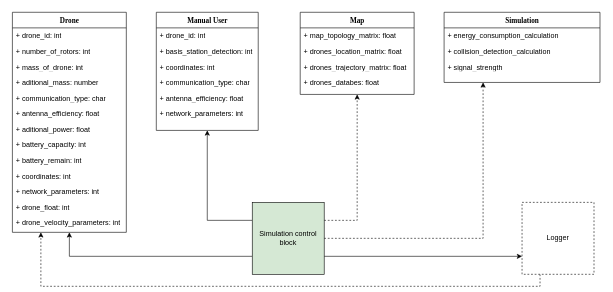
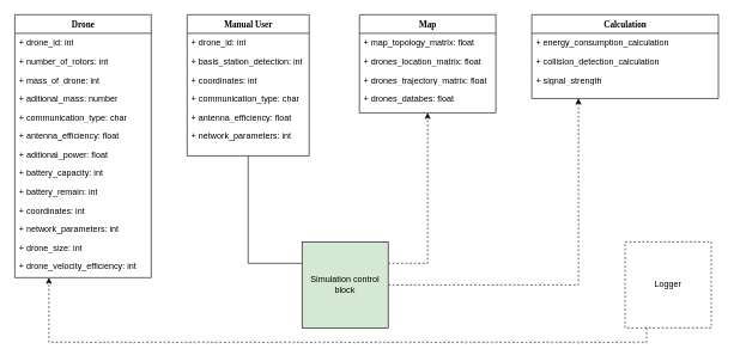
- <mxCell id="36" value="Simulation" style="swimlane;html=1;fontStyle=1;align=center;verticalAlign=top;childLayout=stackLayout;horizontal=1;startSize=26;horizontalStack=0;resizeParent=1;resizeLast=0;collapsible=1;marginBottom=0;swimlaneFillColor=#ffffff;rounded=0;shadow=0;comic=0;labelBackgroundColor=none;strokeWidth=1;fillColor=none;fontFamily=Verdana;fontSize=12" vertex="1" parent="1"><mxGeometry x="740" y="20" width="260" height="117" as="geometry" /></mxCell>
+ <mxCell id="36" value="Calculation" style="swimlane;html=1;fontStyle=1;align=center;verticalAlign=top;childLayout=stackLayout;horizontal=1;startSize=26;horizontalStack=0;resizeParent=1;resizeLast=0;collapsible=1;marginBottom=0;swimlaneFillColor=#ffffff;rounded=0;shadow=0;comic=0;labelBackgroundColor=none;strokeWidth=1;fillColor=none;fontFamily=Verdana;fontSize=12" vertex="1" parent="1"><mxGeometry x="740" y="20" width="260" height="117" as="geometry" /></mxCell>
- <mxCell id="29" style="edgeStyle=orthogonalEdgeStyle;rounded=0;orthogonalLoop=1;jettySize=auto;html=1;exitX=0;exitY=0.25;exitDx=0;exitDy=0;entryX=0.5;entryY=1;entryDx=0;entryDy=0;" edge="1" parent="1" source="33" target="16"><mxGeometry relative="1" as="geometry" /></mxCell>
+ <mxCell id="29" style="edgeStyle=orthogonalEdgeStyle;rounded=0;orthogonalLoop=1;jettySize=auto;html=1;exitX=0;exitY=0.25;exitDx=0;exitDy=0;entryX=0.5;entryY=1;entryDx=0;entryDy=0;endArrow=none;" edge="1" parent="1" source="33" target="16"><mxGeometry relative="1" as="geometry" /></mxCell>
- <mxCell id="14" value="+ drone_float: int" style="text;html=1;strokeColor=none;fillColor=none;align=left;verticalAlign=top;spacingLeft=4;spacingRight=4;whiteSpace=wrap;overflow=hidden;rotatable=0;points=[[0,0.5],[1,0.5]];portConstraint=eastwest;" vertex="1" parent="2"><mxGeometry y="312" width="190" height="26" as="geometry" /></mxCell>
+ <mxCell id="14" value="+ drone_size: int" style="text;html=1;strokeColor=none;fillColor=none;align=left;verticalAlign=top;spacingLeft=4;spacingRight=4;whiteSpace=wrap;overflow=hidden;rotatable=0;points=[[0,0.5],[1,0.5]];portConstraint=eastwest;" vertex="1" parent="2"><mxGeometry y="312" width="190" height="26" as="geometry" /></mxCell>
- <mxCell id="15" value="+ drone_velocity_parameters: int" style="text;html=1;strokeColor=none;fillColor=none;align=left;verticalAlign=top;spacingLeft=4;spacingRight=4;whiteSpace=wrap;overflow=hidden;rotatable=0;points=[[0,0.5],[1,0.5]];portConstraint=eastwest;" vertex="1" parent="2"><mxGeometry y="338" width="190" height="26" as="geometry" /></mxCell>
+ <mxCell id="15" value="+ drone_velocity_efficiency: int" style="text;html=1;strokeColor=none;fillColor=none;align=left;verticalAlign=top;spacingLeft=4;spacingRight=4;whiteSpace=wrap;overflow=hidden;rotatable=0;points=[[0,0.5],[1,0.5]];portConstraint=eastwest;" vertex="1" parent="2"><mxGeometry y="338" width="190" height="26" as="geometry" /></mxCell>
- <mxCell id="28" style="edgeStyle=orthogonalEdgeStyle;rounded=0;orthogonalLoop=1;jettySize=auto;html=1;entryX=0.5;entryY=1;entryDx=0;entryDy=0;exitX=0;exitY=0.75;exitDx=0;exitDy=0;" edge="1" parent="1" source="33" target="2"><mxGeometry relative="1" as="geometry" /></mxCell>
- <mxCell id="32" style="edgeStyle=orthogonalEdgeStyle;rounded=0;orthogonalLoop=1;jettySize=auto;html=1;exitX=1;exitY=0.75;exitDx=0;exitDy=0;entryX=0;entryY=0.75;entryDx=0;entryDy=0;" edge="1" parent="1" source="33" target="35"><mxGeometry relative="1" as="geometry" /></mxCell>
